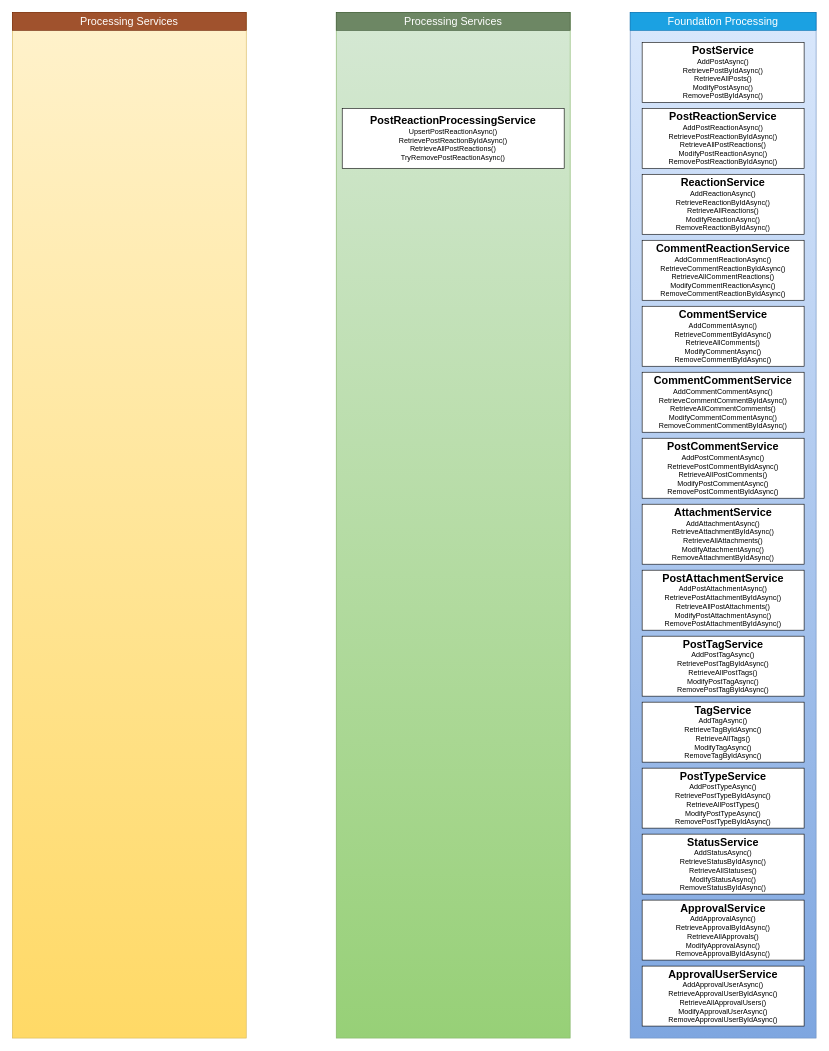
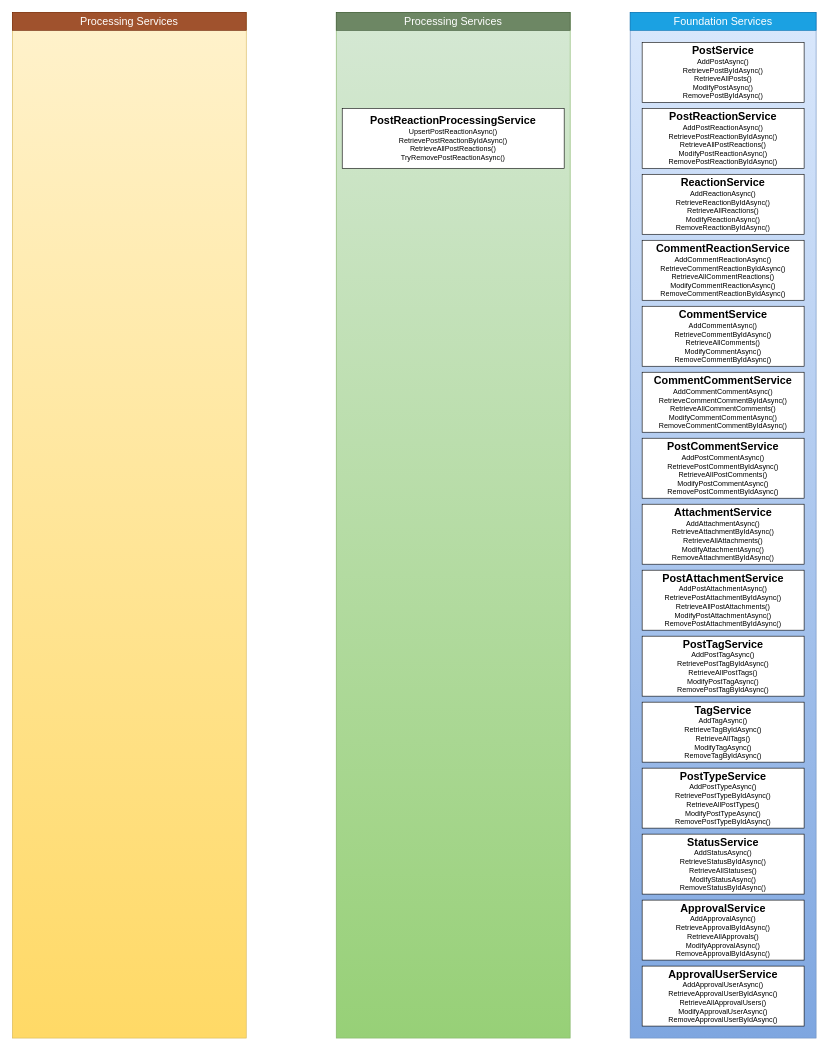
- <mxCell id="17" value="Foundation Processing" style="rounded=0;whiteSpace=wrap;html=1;fontSize=18;fillColor=#1ba1e2;fontColor=#ffffff;strokeColor=#006EAF;" parent="1" vertex="1"><mxGeometry x="1050" y="20" width="310" height="30" as="geometry" /></mxCell>
+ <mxCell id="17" value="Foundation Services" style="rounded=0;whiteSpace=wrap;html=1;fontSize=18;fillColor=#1ba1e2;fontColor=#ffffff;strokeColor=#006EAF;" parent="1" vertex="1"><mxGeometry x="1050" y="20" width="310" height="30" as="geometry" /></mxCell>
